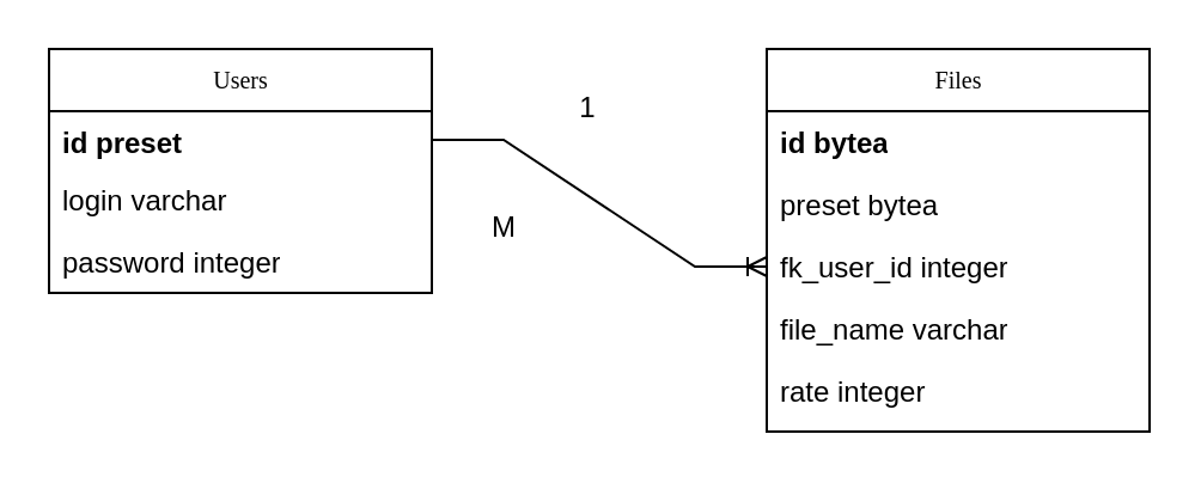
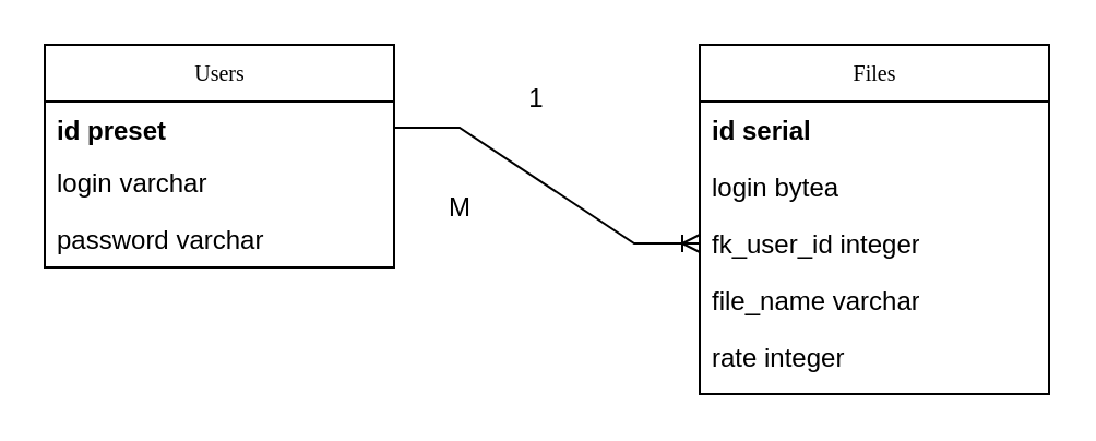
- <mxCell id="7" value="&lt;b&gt;id bytea&lt;/b&gt;" style="text;html=1;strokeColor=none;fillColor=none;align=left;verticalAlign=top;spacingLeft=4;spacingRight=4;whiteSpace=wrap;overflow=hidden;rotatable=0;points=[[0,0.5],[1,0.5]];portConstraint=eastwest;" parent="6" vertex="1"><mxGeometry y="26" width="160" height="26" as="geometry" /></mxCell>
+ <mxCell id="7" value="&lt;b&gt;id serial&lt;/b&gt;" style="text;html=1;strokeColor=none;fillColor=none;align=left;verticalAlign=top;spacingLeft=4;spacingRight=4;whiteSpace=wrap;overflow=hidden;rotatable=0;points=[[0,0.5],[1,0.5]];portConstraint=eastwest;" parent="6" vertex="1"><mxGeometry y="26" width="160" height="26" as="geometry" /></mxCell>
- <mxCell id="8" value="preset bytea" style="text;html=1;strokeColor=none;fillColor=none;align=left;verticalAlign=top;spacingLeft=4;spacingRight=4;whiteSpace=wrap;overflow=hidden;rotatable=0;points=[[0,0.5],[1,0.5]];portConstraint=eastwest;" parent="6" vertex="1"><mxGeometry y="52" width="160" height="26" as="geometry" /></mxCell>
+ <mxCell id="8" value="login bytea" style="text;html=1;strokeColor=none;fillColor=none;align=left;verticalAlign=top;spacingLeft=4;spacingRight=4;whiteSpace=wrap;overflow=hidden;rotatable=0;points=[[0,0.5],[1,0.5]];portConstraint=eastwest;" parent="6" vertex="1"><mxGeometry y="52" width="160" height="26" as="geometry" /></mxCell>
- <mxCell id="5" value="password integer" style="text;html=1;strokeColor=none;fillColor=none;align=left;verticalAlign=top;spacingLeft=4;spacingRight=4;whiteSpace=wrap;overflow=hidden;rotatable=0;points=[[0,0.5],[1,0.5]];portConstraint=eastwest;" parent="2" vertex="1"><mxGeometry y="76" width="160" height="26" as="geometry" /></mxCell>
+ <mxCell id="5" value="password varchar" style="text;html=1;strokeColor=none;fillColor=none;align=left;verticalAlign=top;spacingLeft=4;spacingRight=4;whiteSpace=wrap;overflow=hidden;rotatable=0;points=[[0,0.5],[1,0.5]];portConstraint=eastwest;" parent="2" vertex="1"><mxGeometry y="76" width="160" height="26" as="geometry" /></mxCell>
